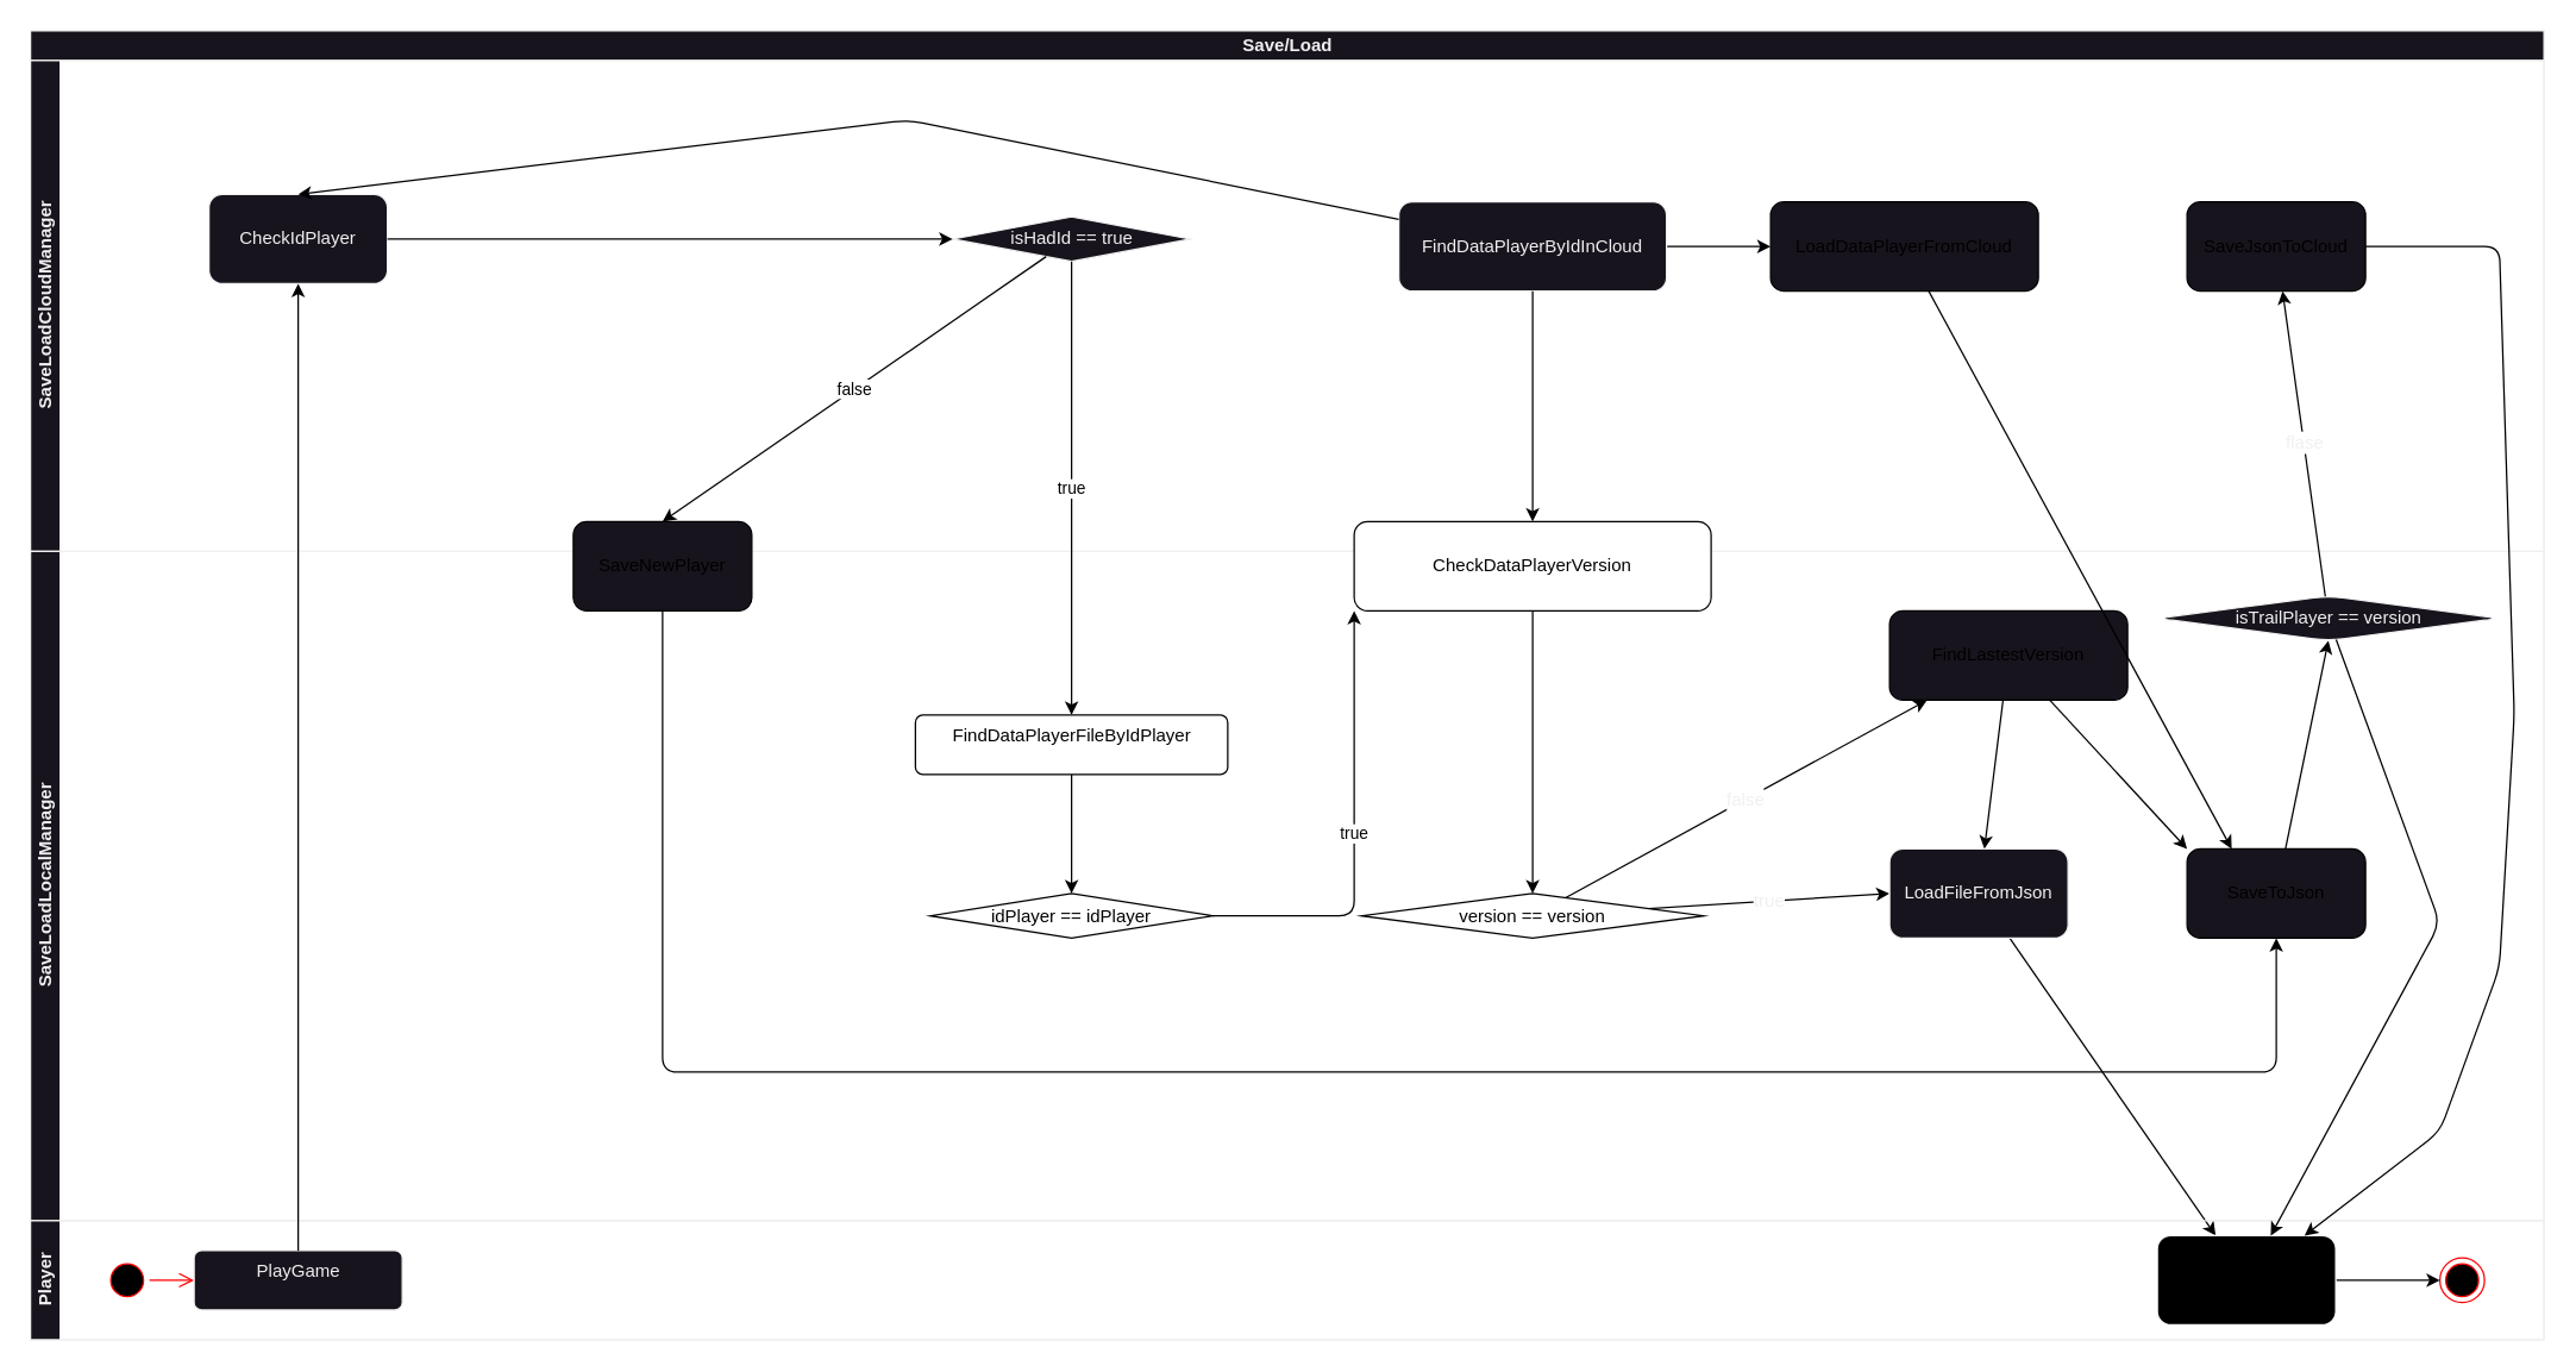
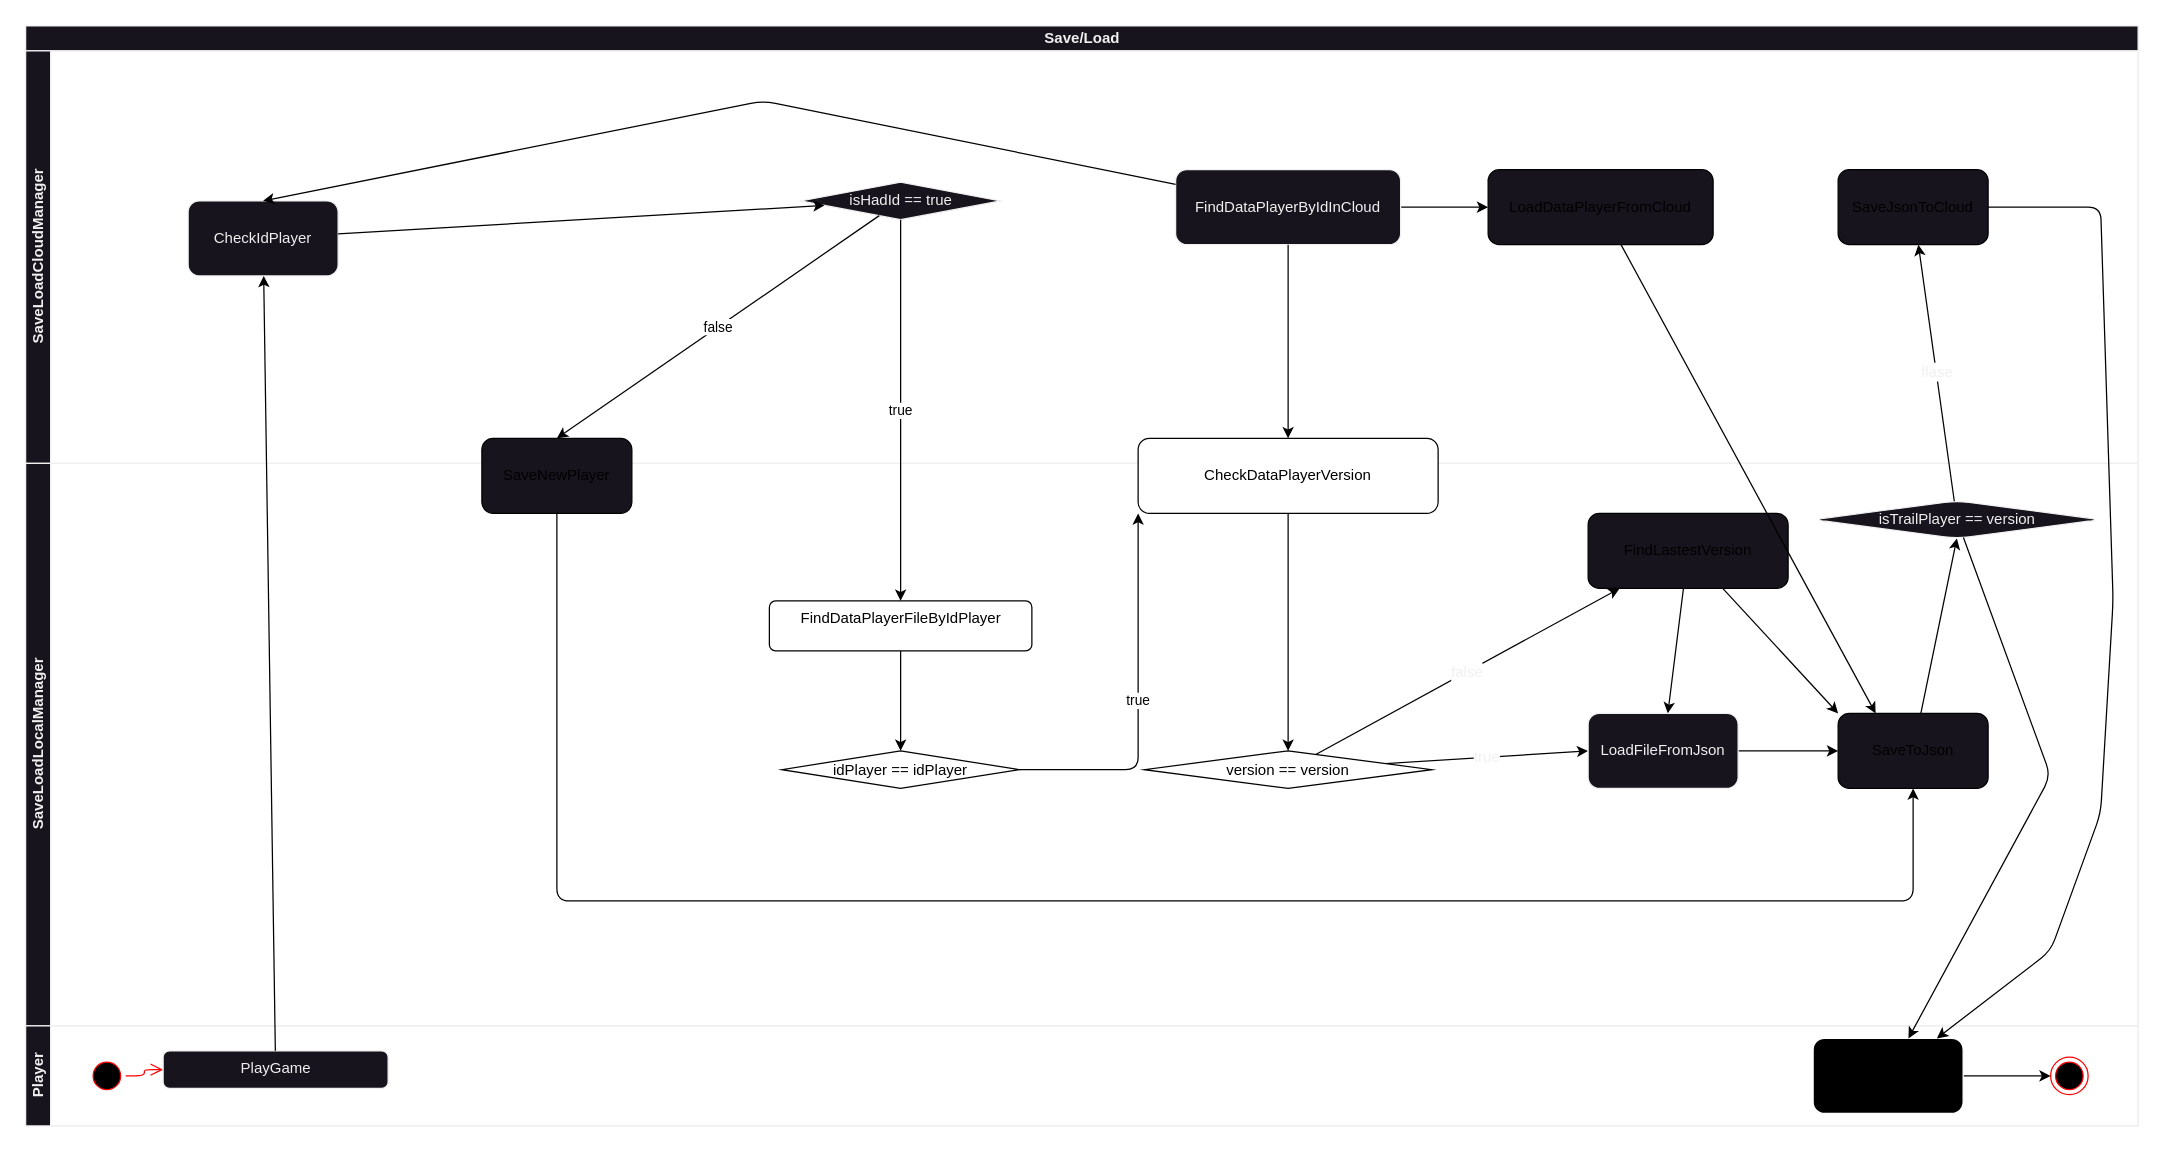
- <mxCell id="4" value="CheckIdPlayer" style="rounded=1;whiteSpace=wrap;html=1;strokeColor=rgb(240, 240, 240);fontFamily=Helvetica;fontSize=12;fontColor=rgb(240, 240, 240);fillColor=rgb(24, 20, 29);" parent="3" vertex="1"><mxGeometry x="120" y="90" width="120" height="60" as="geometry" /></mxCell>
+ <mxCell id="4" value="CheckIdPlayer" style="rounded=1;whiteSpace=wrap;html=1;strokeColor=rgb(240, 240, 240);fontFamily=Helvetica;fontSize=12;fontColor=rgb(240, 240, 240);fillColor=rgb(24, 20, 29);" parent="3" vertex="1"><mxGeometry x="130" y="120" width="120" height="60" as="geometry" /></mxCell>
- <mxCell id="19" value="" style="edgeStyle=none;html=1;fontFamily=Helvetica;fontSize=12;fontColor=rgb(240, 240, 240);" parent="12" source="20" target="38" edge="1"><mxGeometry relative="1" as="geometry" /></mxCell>
+ <mxCell id="19" value="" style="edgeStyle=none;html=1;fontFamily=Helvetica;fontSize=12;fontColor=rgb(240, 240, 240);" parent="12" source="20" target="28" edge="1"><mxGeometry relative="1" as="geometry" /></mxCell>
- <mxCell id="35" value="PlayGame" style="html=1;align=center;verticalAlign=top;rounded=1;absoluteArcSize=1;arcSize=10;dashed=0;strokeColor=rgb(240, 240, 240);fontFamily=Helvetica;fontSize=12;fontColor=rgb(240, 240, 240);fillColor=rgb(24, 20, 29);" parent="32" vertex="1"><mxGeometry x="110" y="20" width="140" height="40" as="geometry" /></mxCell>
+ <mxCell id="35" value="PlayGame" style="html=1;align=center;verticalAlign=top;rounded=1;absoluteArcSize=1;arcSize=10;dashed=0;strokeColor=rgb(240, 240, 240);fontFamily=Helvetica;fontSize=12;fontColor=rgb(240, 240, 240);fillColor=rgb(24, 20, 29);" parent="32" vertex="1"><mxGeometry x="110" y="20" width="180" height="30" as="geometry" /></mxCell>
